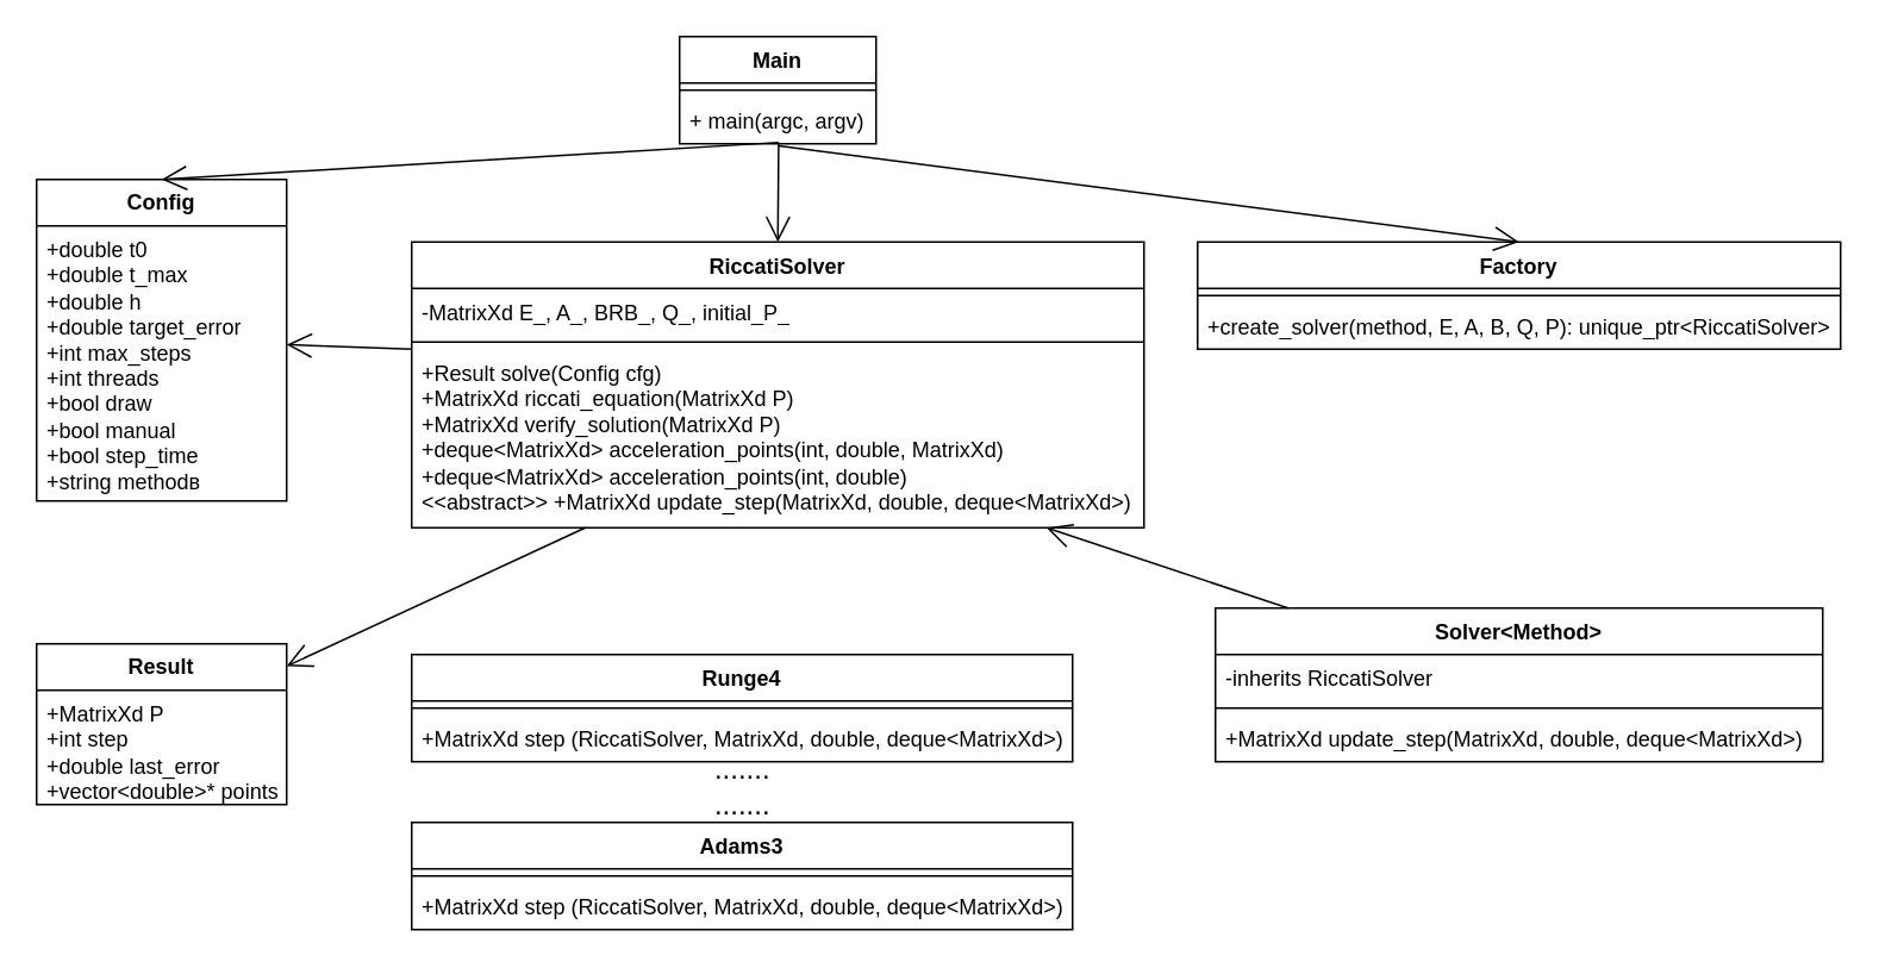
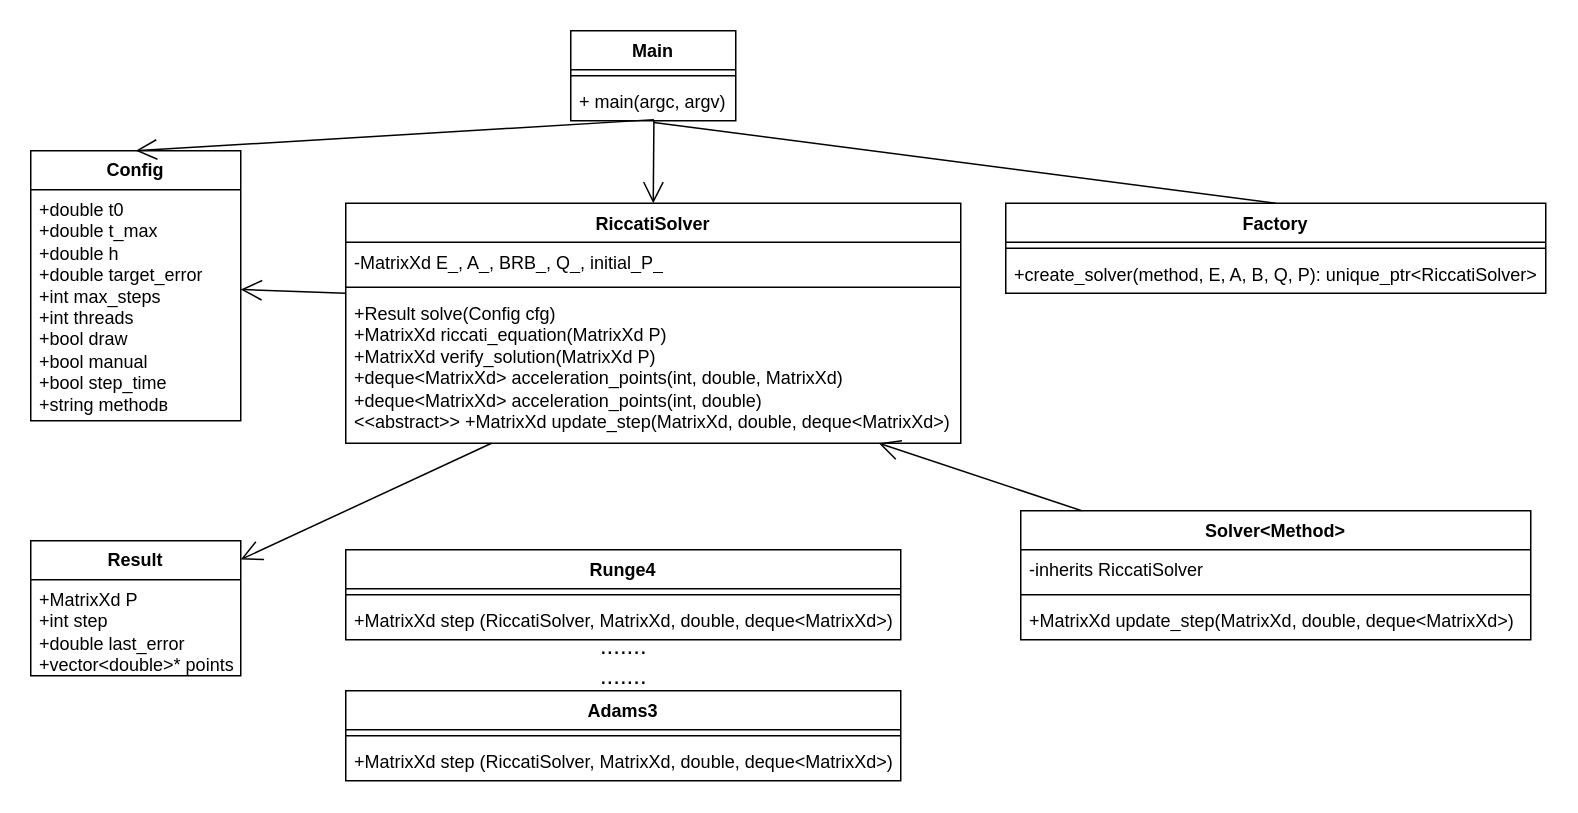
- <mxCell id="30" value="" style="endArrow=open;endFill=1;endSize=12;html=1;rounded=0;exitX=0.504;exitY=1.046;exitDx=0;exitDy=0;exitPerimeter=0;entryX=0.5;entryY=0;entryDx=0;entryDy=0;" edge="1" parent="1" source="4" target="19"><mxGeometry width="160" relative="1" as="geometry"><mxPoint x="446" y="370" as="sourcePoint" /><mxPoint x="390" y="460" as="targetPoint" /></mxGeometry></mxCell>
+ <mxCell id="30" value="" style="endArrow=none;endFill=1;endSize=12;html=1;rounded=0;exitX=0.504;exitY=1.046;exitDx=0;exitDy=0;exitPerimeter=0;entryX=0.5;entryY=0;entryDx=0;entryDy=0;" edge="1" parent="1" source="4" target="19"><mxGeometry width="160" relative="1" as="geometry"><mxPoint x="446" y="370" as="sourcePoint" /><mxPoint x="390" y="460" as="targetPoint" /></mxGeometry></mxCell>
